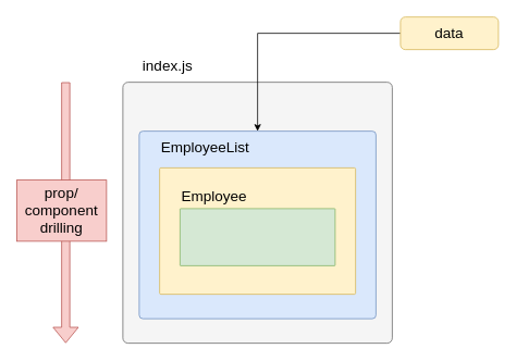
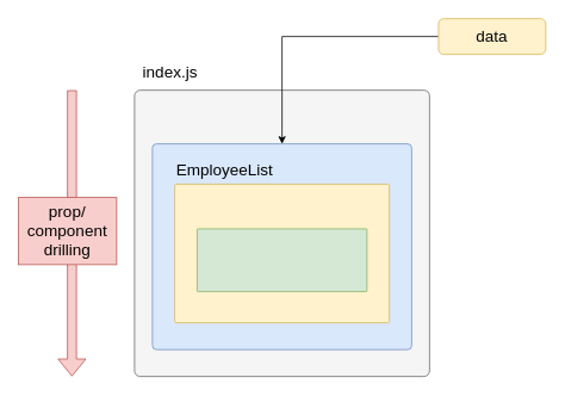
- <mxCell id="3" value="index.js" style="text;html=1;strokeColor=none;fillColor=none;align=center;verticalAlign=middle;whiteSpace=wrap;rounded=0;fontSize=18;" parent="1" vertex="1"><mxGeometry x="175" y="70" width="60" height="20" as="geometry" /></mxCell>
+ <mxCell id="3" value="index.js" style="text;html=1;strokeColor=none;fillColor=none;align=center;verticalAlign=middle;whiteSpace=wrap;rounded=0;fontSize=18;" parent="1" vertex="1"><mxGeometry x="160" y="70" width="60" height="20" as="geometry" /></mxCell>
- <mxCell id="8" value="EmployeeList" style="text;html=1;strokeColor=none;fillColor=none;align=left;verticalAlign=middle;whiteSpace=wrap;rounded=0;fontSize=18;" parent="1" vertex="1"><mxGeometry x="195" y="170" width="125" height="20" as="geometry" /></mxCell>
+ <mxCell id="8" value="EmployeeList" style="text;html=1;strokeColor=none;fillColor=none;align=left;verticalAlign=middle;whiteSpace=wrap;rounded=0;fontSize=18;" parent="1" vertex="1"><mxGeometry x="195" y="180" width="125" height="20" as="geometry" /></mxCell>
- <mxCell id="10" value="Employee" style="text;html=1;strokeColor=none;fillColor=none;align=left;verticalAlign=middle;whiteSpace=wrap;rounded=0;fontSize=18;" parent="1" vertex="1"><mxGeometry x="220" y="230" width="125" height="20" as="geometry" /></mxCell>
